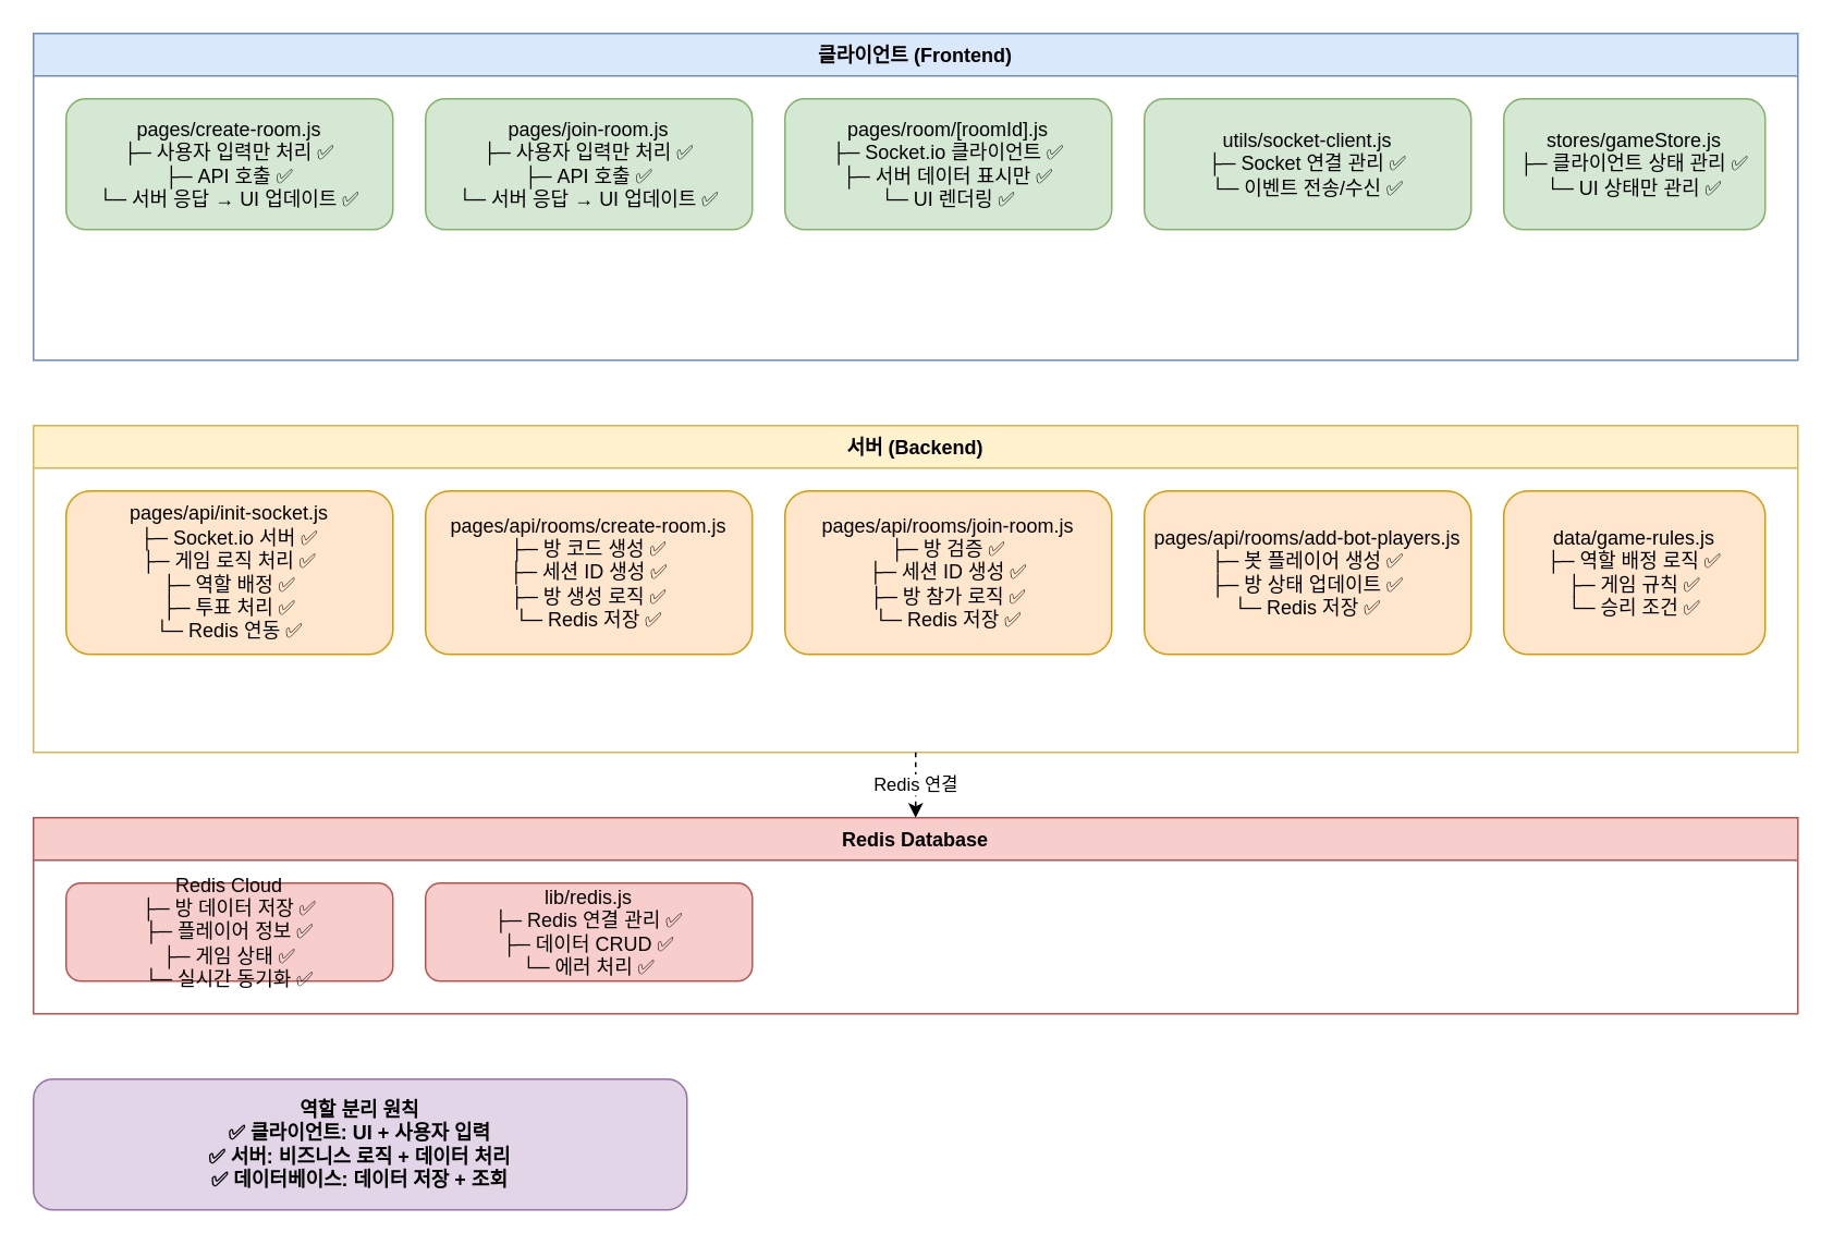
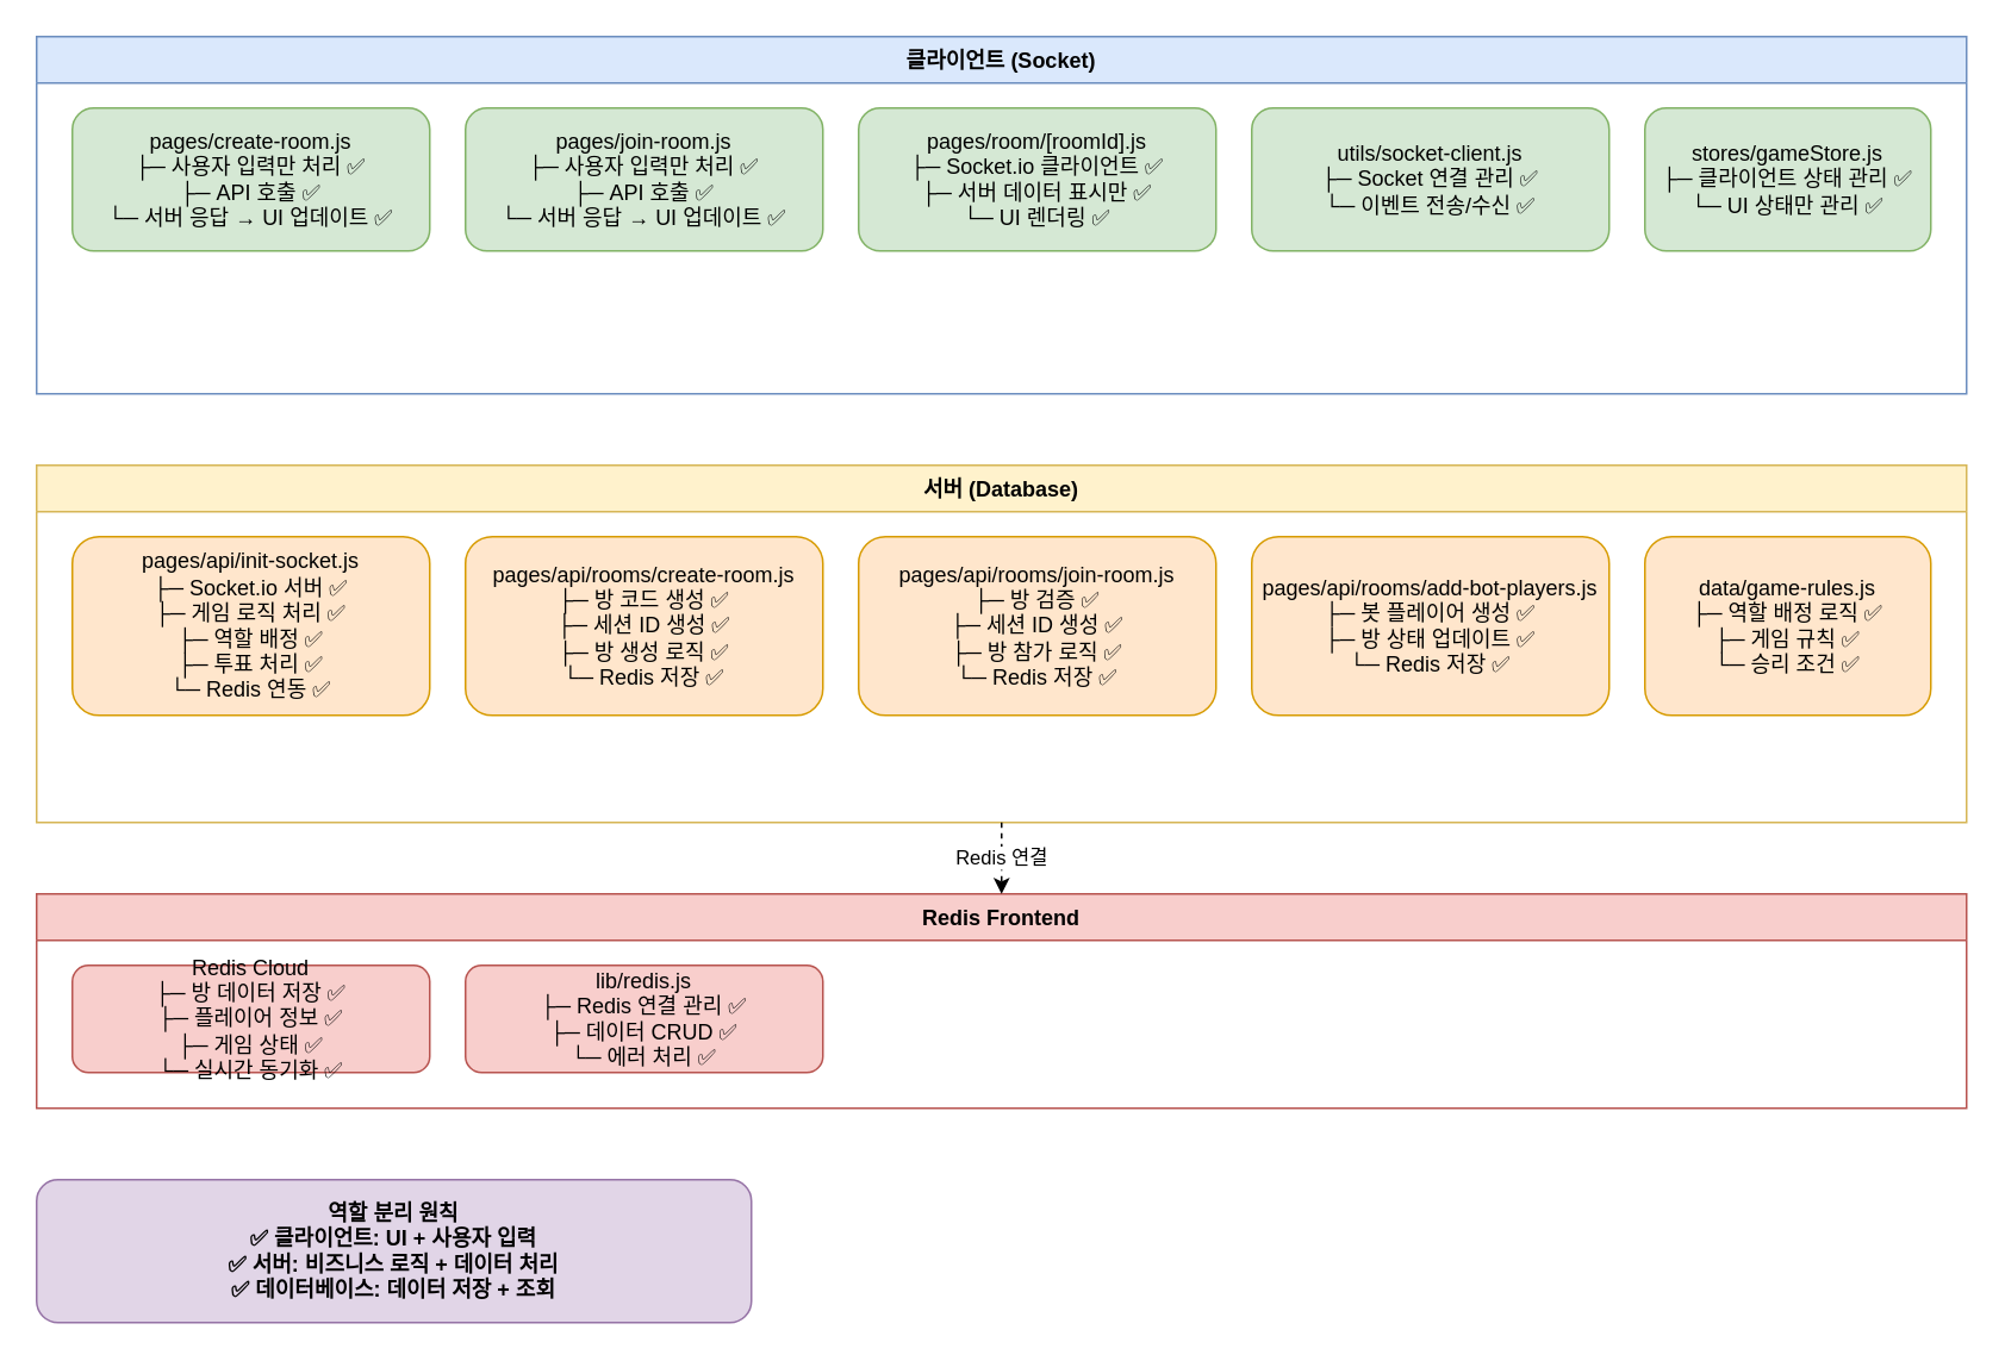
- <mxCell id="2" value="클라이언트 (Frontend)" style="swimlane;fontStyle=1;align=center;verticalAlign=top;childLayout=stackLayout;horizontal=1;startSize=26;horizontalStack=0;resizeParent=1;resizeLast=0;collapsible=1;marginBottom=0;fillColor=#dae8fc;strokeColor=#6c8ebf;" vertex="1" parent="1"><mxGeometry x="20" y="20" width="1080" height="200" as="geometry" /></mxCell>
+ <mxCell id="2" value="클라이언트 (Socket)" style="swimlane;fontStyle=1;align=center;verticalAlign=top;childLayout=stackLayout;horizontal=1;startSize=26;horizontalStack=0;resizeParent=1;resizeLast=0;collapsible=1;marginBottom=0;fillColor=#dae8fc;strokeColor=#6c8ebf;" vertex="1" parent="1"><mxGeometry x="20" y="20" width="1080" height="200" as="geometry" /></mxCell>
- <mxCell id="8" value="서버 (Backend)" style="swimlane;fontStyle=1;align=center;verticalAlign=top;childLayout=stackLayout;horizontal=1;startSize=26;horizontalStack=0;resizeParent=1;resizeLast=0;collapsible=1;marginBottom=0;fillColor=#fff2cc;strokeColor=#d6b656;" vertex="1" parent="1"><mxGeometry x="20" y="260" width="1080" height="200" as="geometry" /></mxCell>
+ <mxCell id="8" value="서버 (Database)" style="swimlane;fontStyle=1;align=center;verticalAlign=top;childLayout=stackLayout;horizontal=1;startSize=26;horizontalStack=0;resizeParent=1;resizeLast=0;collapsible=1;marginBottom=0;fillColor=#fff2cc;strokeColor=#d6b656;" vertex="1" parent="1"><mxGeometry x="20" y="260" width="1080" height="200" as="geometry" /></mxCell>
- <mxCell id="14" value="Redis Database" style="swimlane;fontStyle=1;align=center;verticalAlign=top;childLayout=stackLayout;horizontal=1;startSize=26;horizontalStack=0;resizeParent=1;resizeLast=0;collapsible=1;marginBottom=0;fillColor=#f8cecc;strokeColor=#b85450;" vertex="1" parent="1"><mxGeometry x="20" y="500" width="1080" height="120" as="geometry" /></mxCell>
+ <mxCell id="14" value="Redis Frontend" style="swimlane;fontStyle=1;align=center;verticalAlign=top;childLayout=stackLayout;horizontal=1;startSize=26;horizontalStack=0;resizeParent=1;resizeLast=0;collapsible=1;marginBottom=0;fillColor=#f8cecc;strokeColor=#b85450;" vertex="1" parent="1"><mxGeometry x="20" y="500" width="1080" height="120" as="geometry" /></mxCell>
